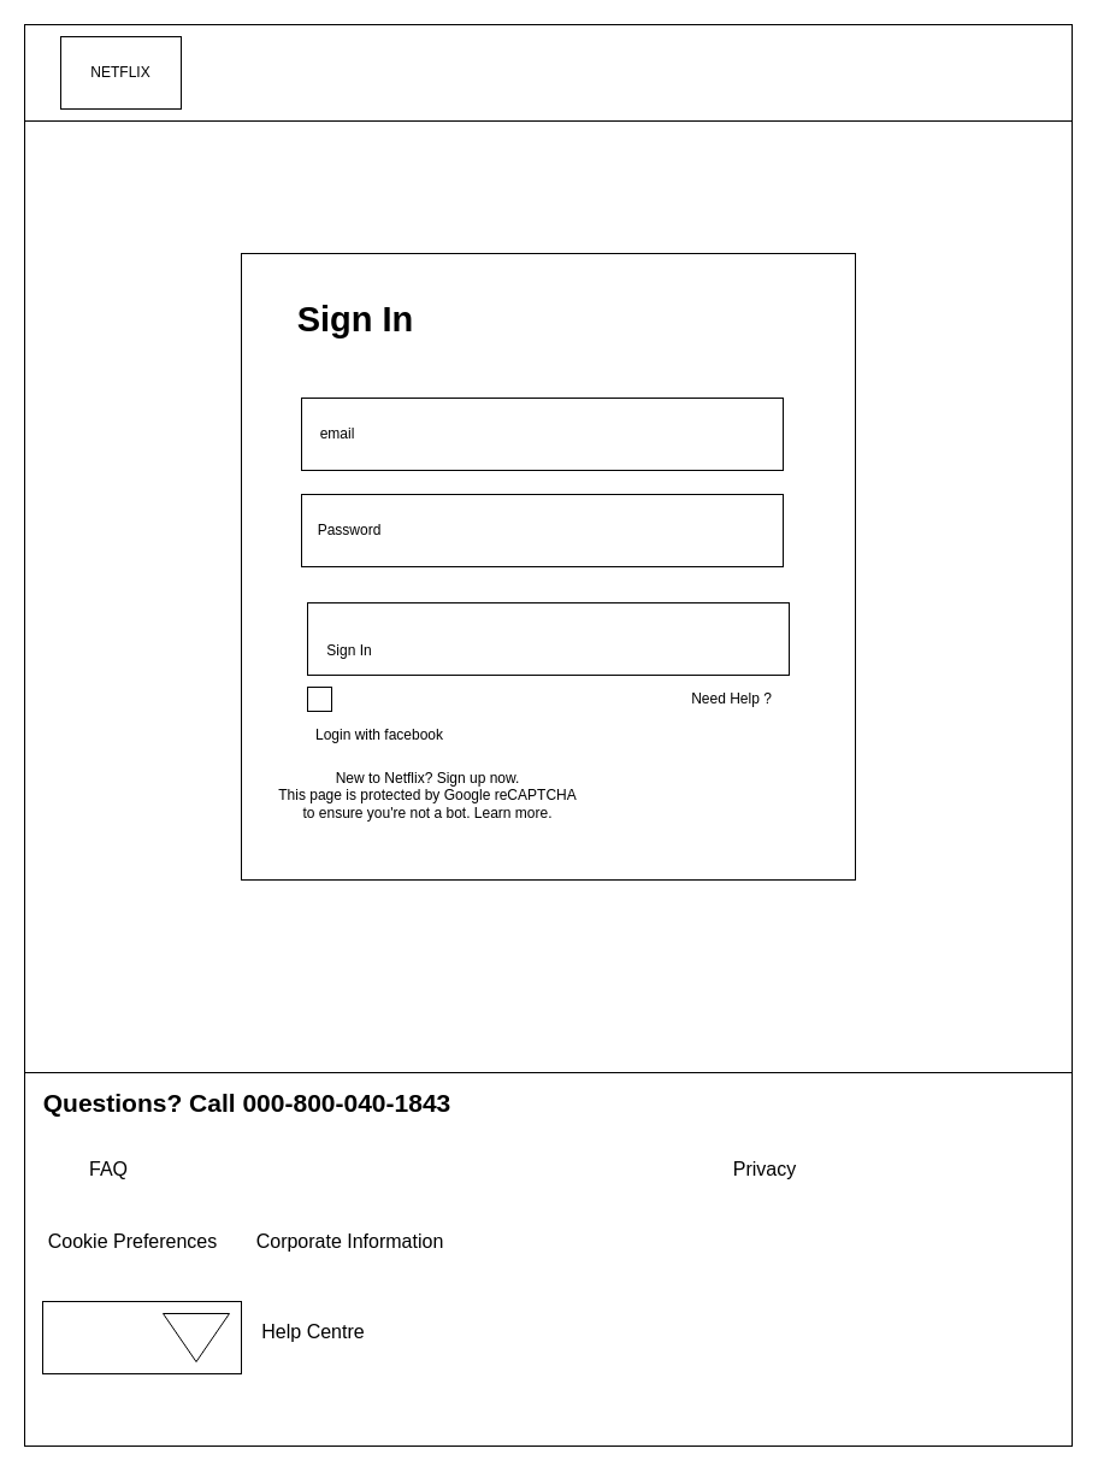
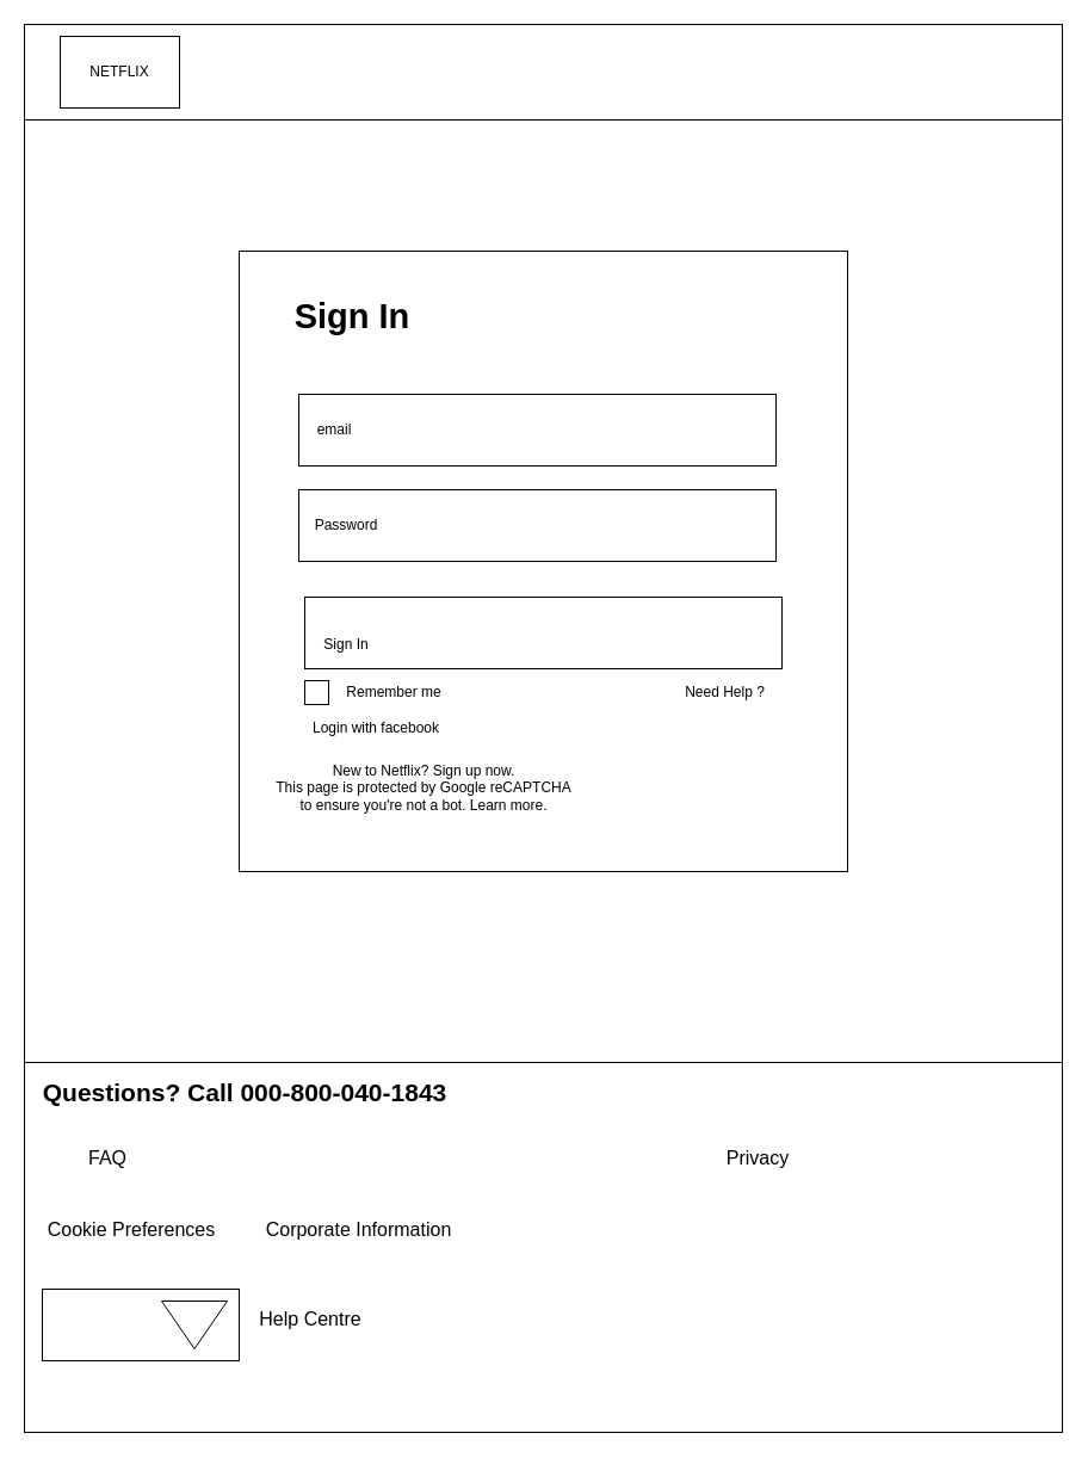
+ <mxCell id="14" value="Remember me" style="text;html=1;strokeColor=none;fillColor=none;align=center;verticalAlign=middle;whiteSpace=wrap;rounded=0;" parent="1" vertex="1"><mxGeometry x="280" y="570" width="100" height="20" as="geometry" /></mxCell>
- <mxCell id="24" value="Corporate Information" style="text;html=1;strokeColor=none;fillColor=none;align=center;verticalAlign=middle;whiteSpace=wrap;rounded=0;fontSize=16;" parent="1" vertex="1"><mxGeometry x="207.5" y="1020" width="165" height="20" as="geometry" /></mxCell>
+ <mxCell id="24" value="Corporate Information" style="text;html=1;strokeColor=none;fillColor=none;align=center;verticalAlign=middle;whiteSpace=wrap;rounded=0;fontSize=16;" parent="1" vertex="1"><mxGeometry x="217.5" y="1020" width="165" height="20" as="geometry" /></mxCell>
